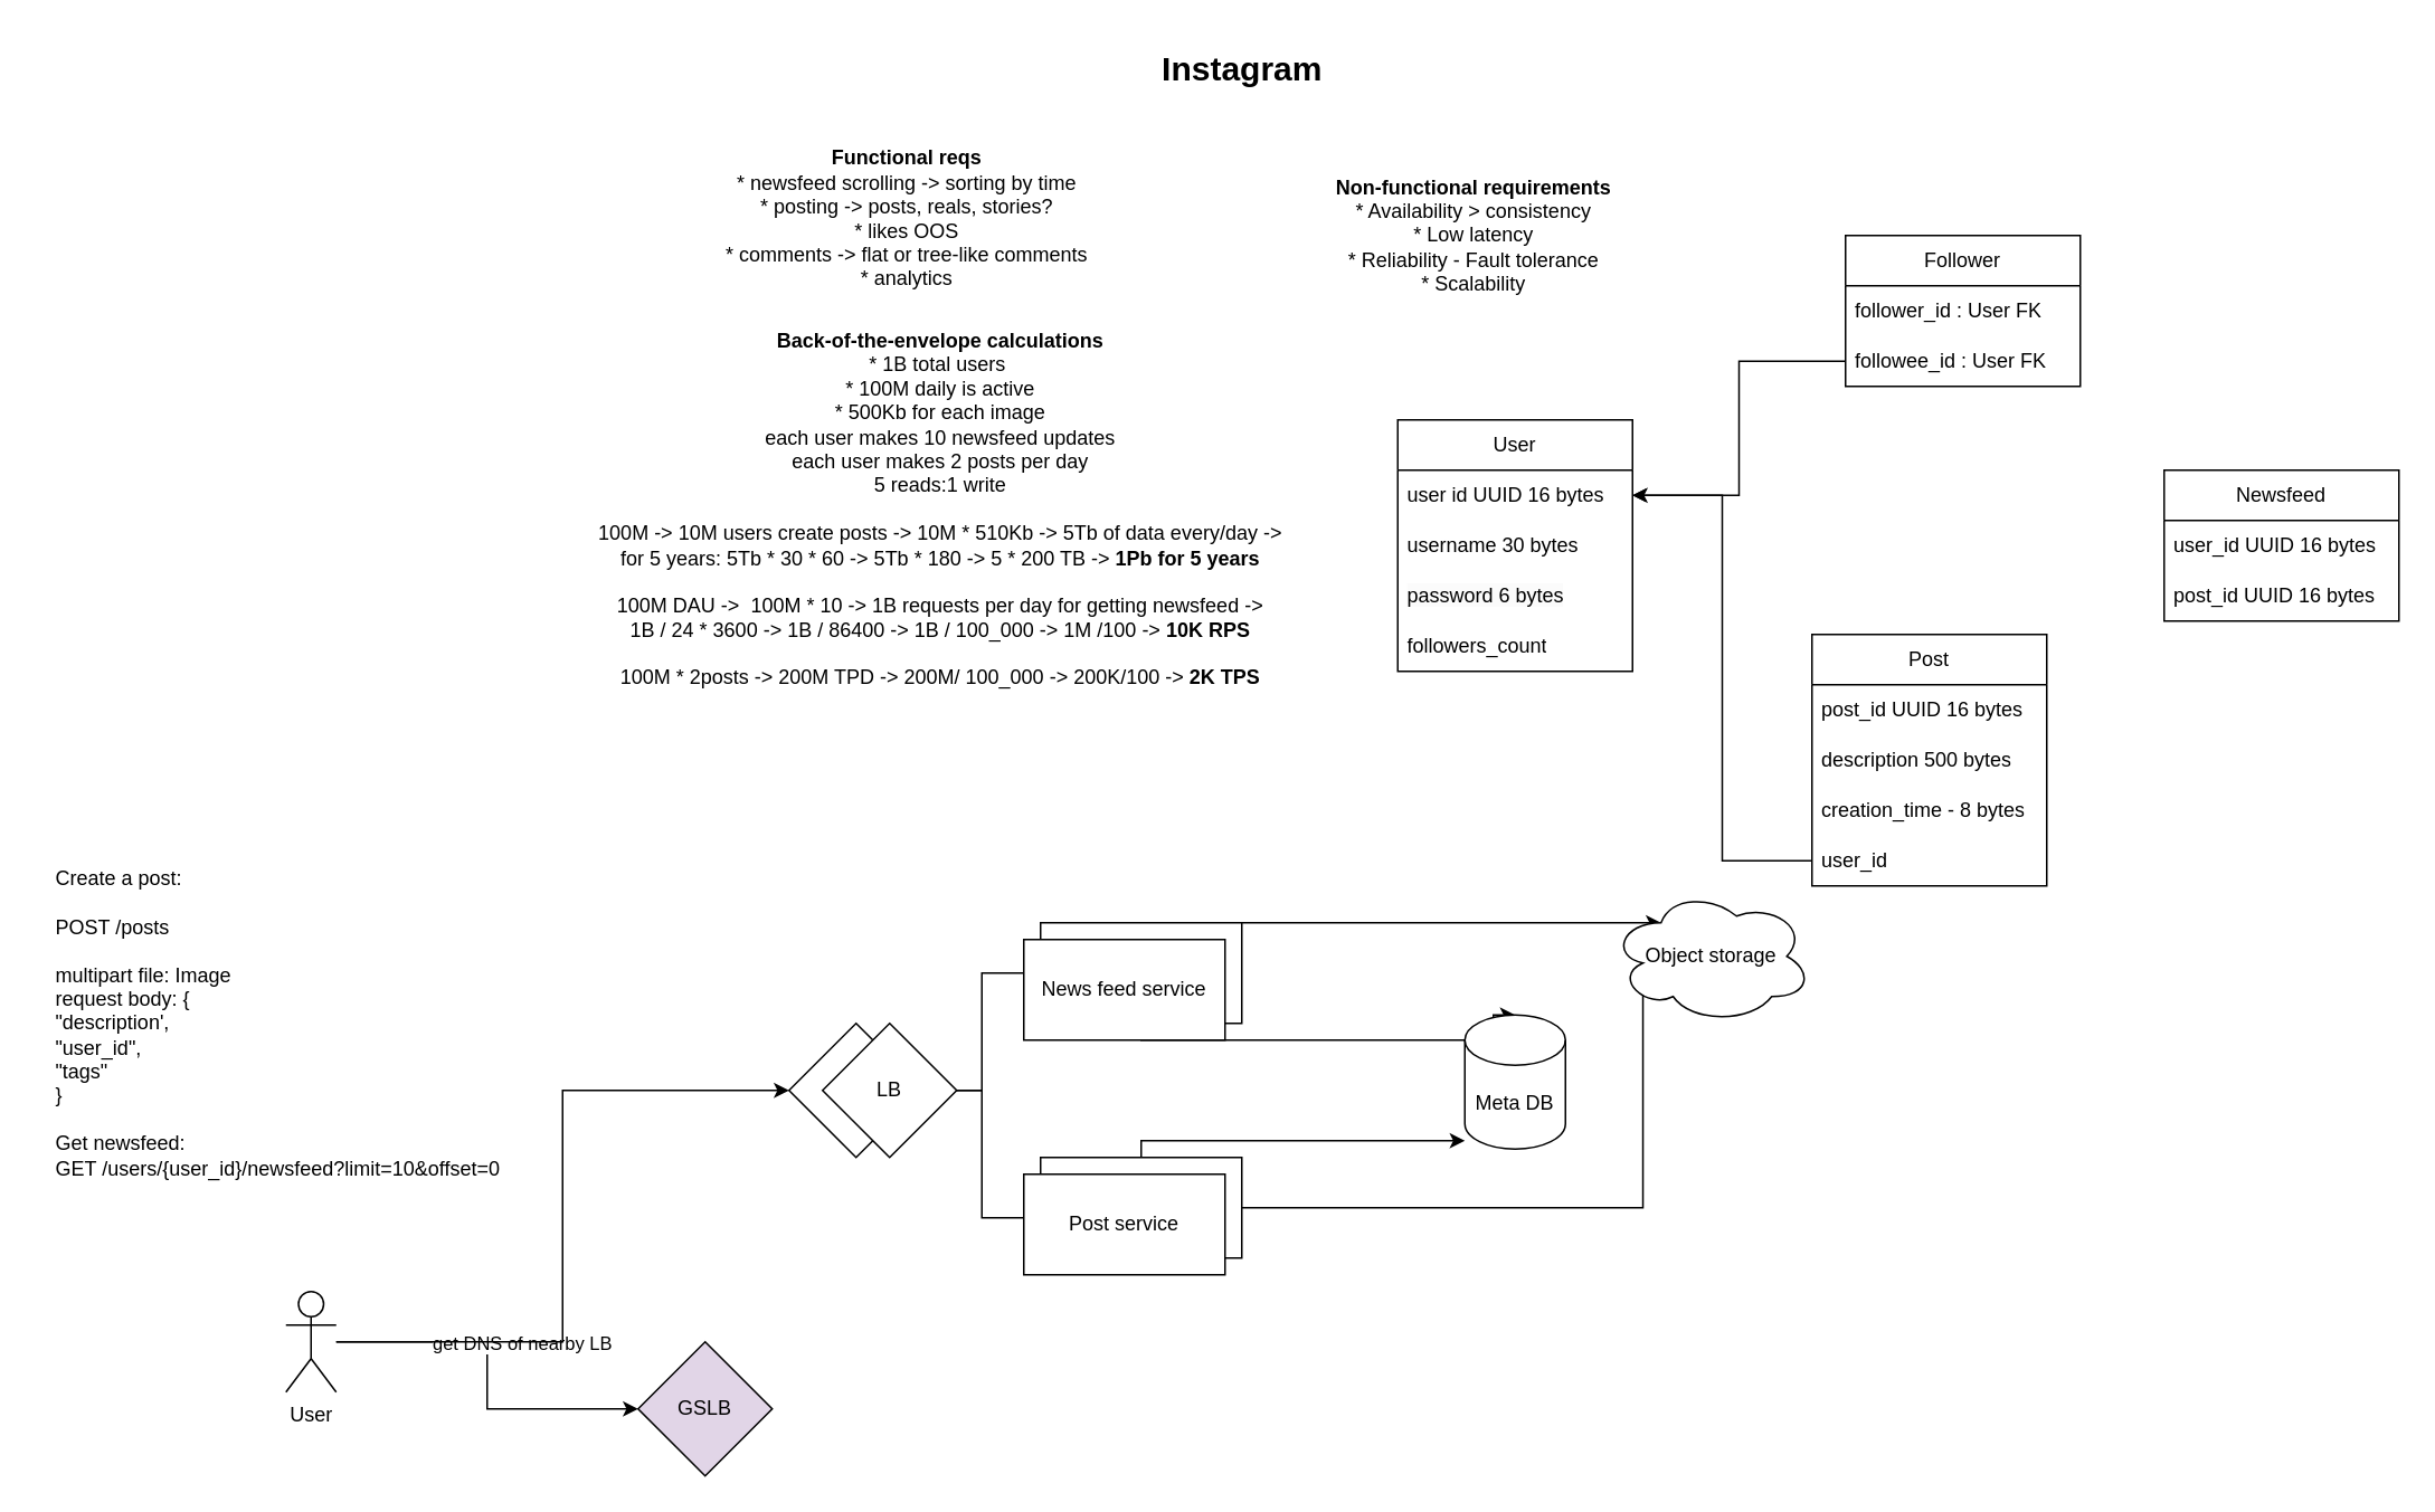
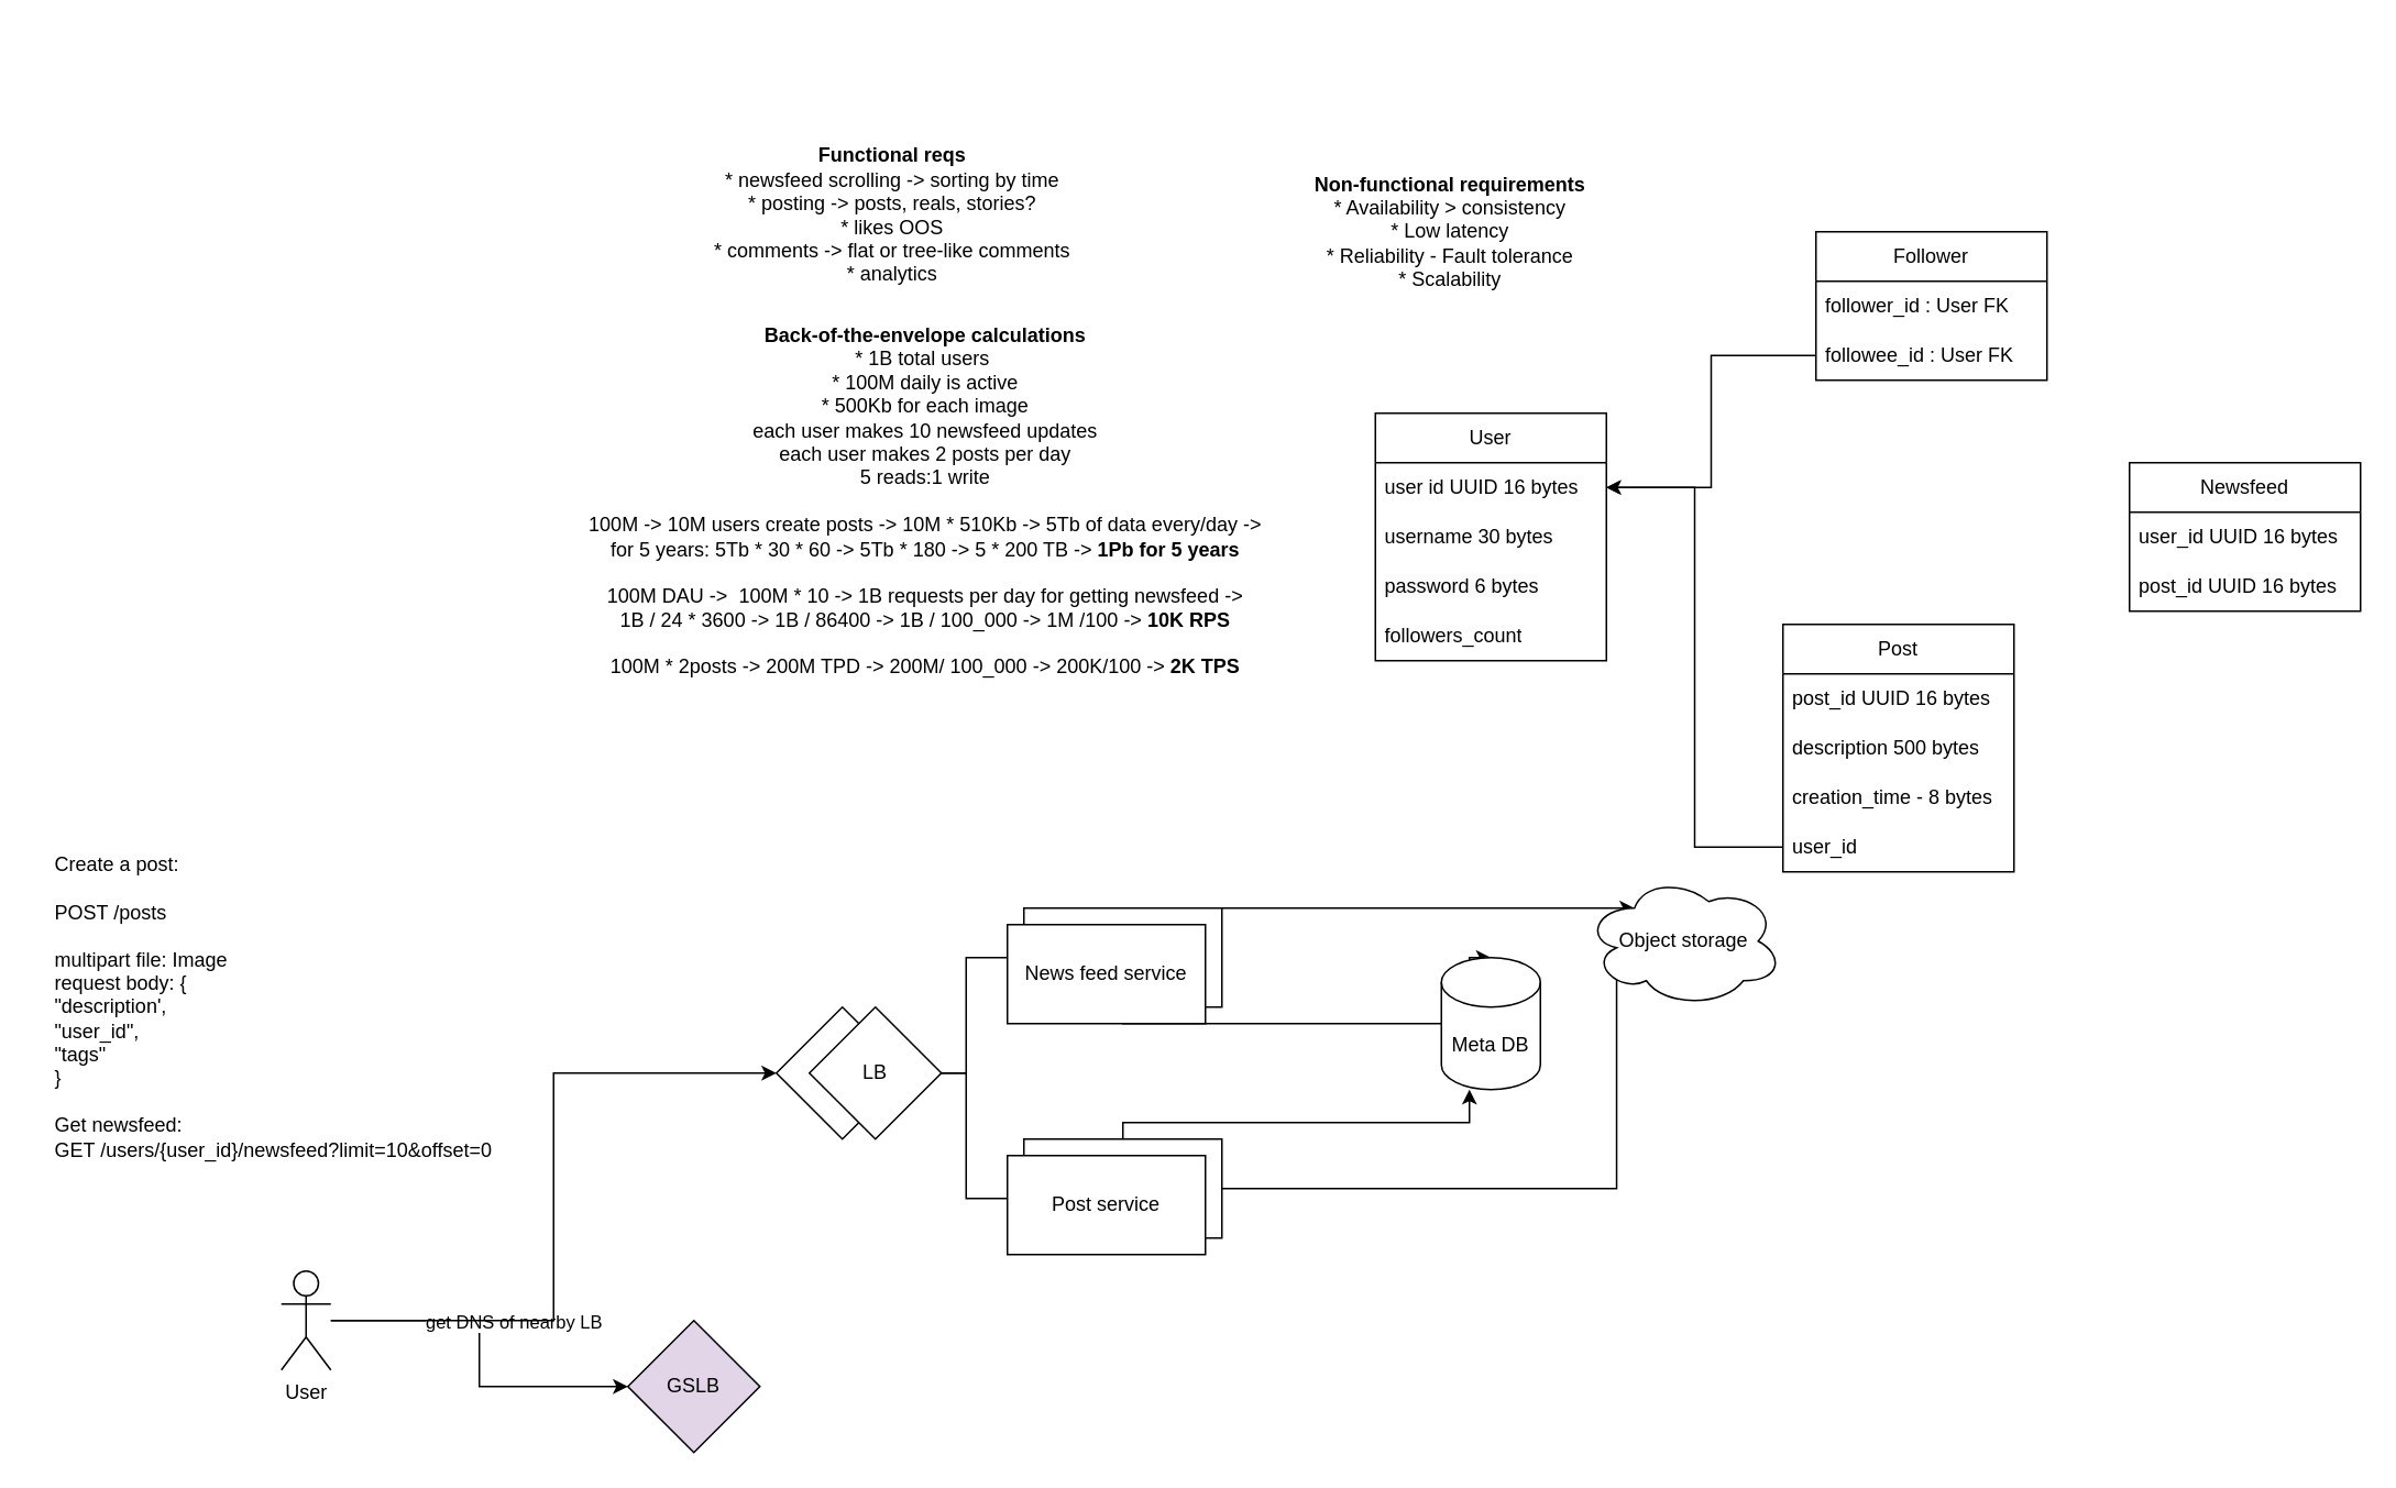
- <mxCell id="2" value="&lt;b&gt;&lt;font style=&quot;font-size: 20px;&quot;&gt;Instagram&lt;/font&gt;&lt;/b&gt;" style="text;html=1;align=center;verticalAlign=middle;resizable=0;points=[];autosize=1;strokeColor=none;fillColor=none;" vertex="1" parent="1"><mxGeometry x="680" y="20" width="120" height="40" as="geometry" /></mxCell>
- <mxCell id="26" value="Meta DB" style="shape=cylinder3;whiteSpace=wrap;html=1;boundedLbl=1;backgroundOutline=1;size=15;" vertex="1" parent="1"><mxGeometry x="873" y="605" width="60" height="80" as="geometry" /></mxCell>
+ <mxCell id="26" value="Meta DB" style="shape=cylinder3;whiteSpace=wrap;html=1;boundedLbl=1;backgroundOutline=1;size=15;" vertex="1" parent="1"><mxGeometry x="873" y="580" width="60" height="80" as="geometry" /></mxCell>
